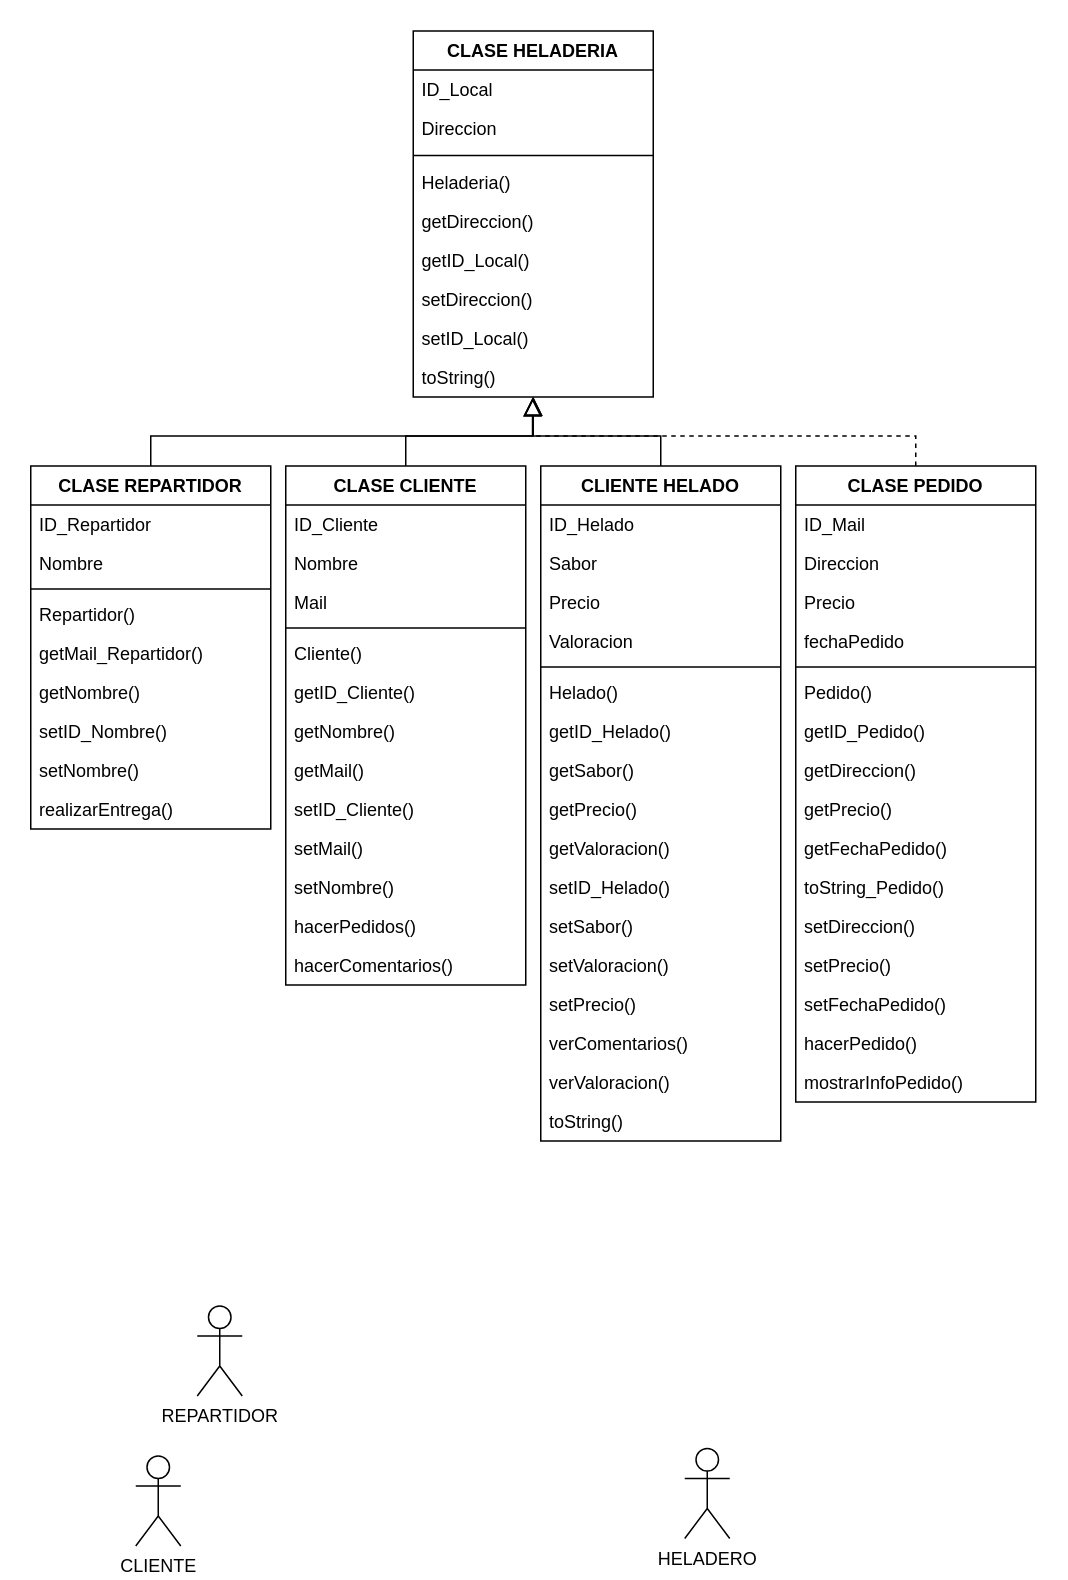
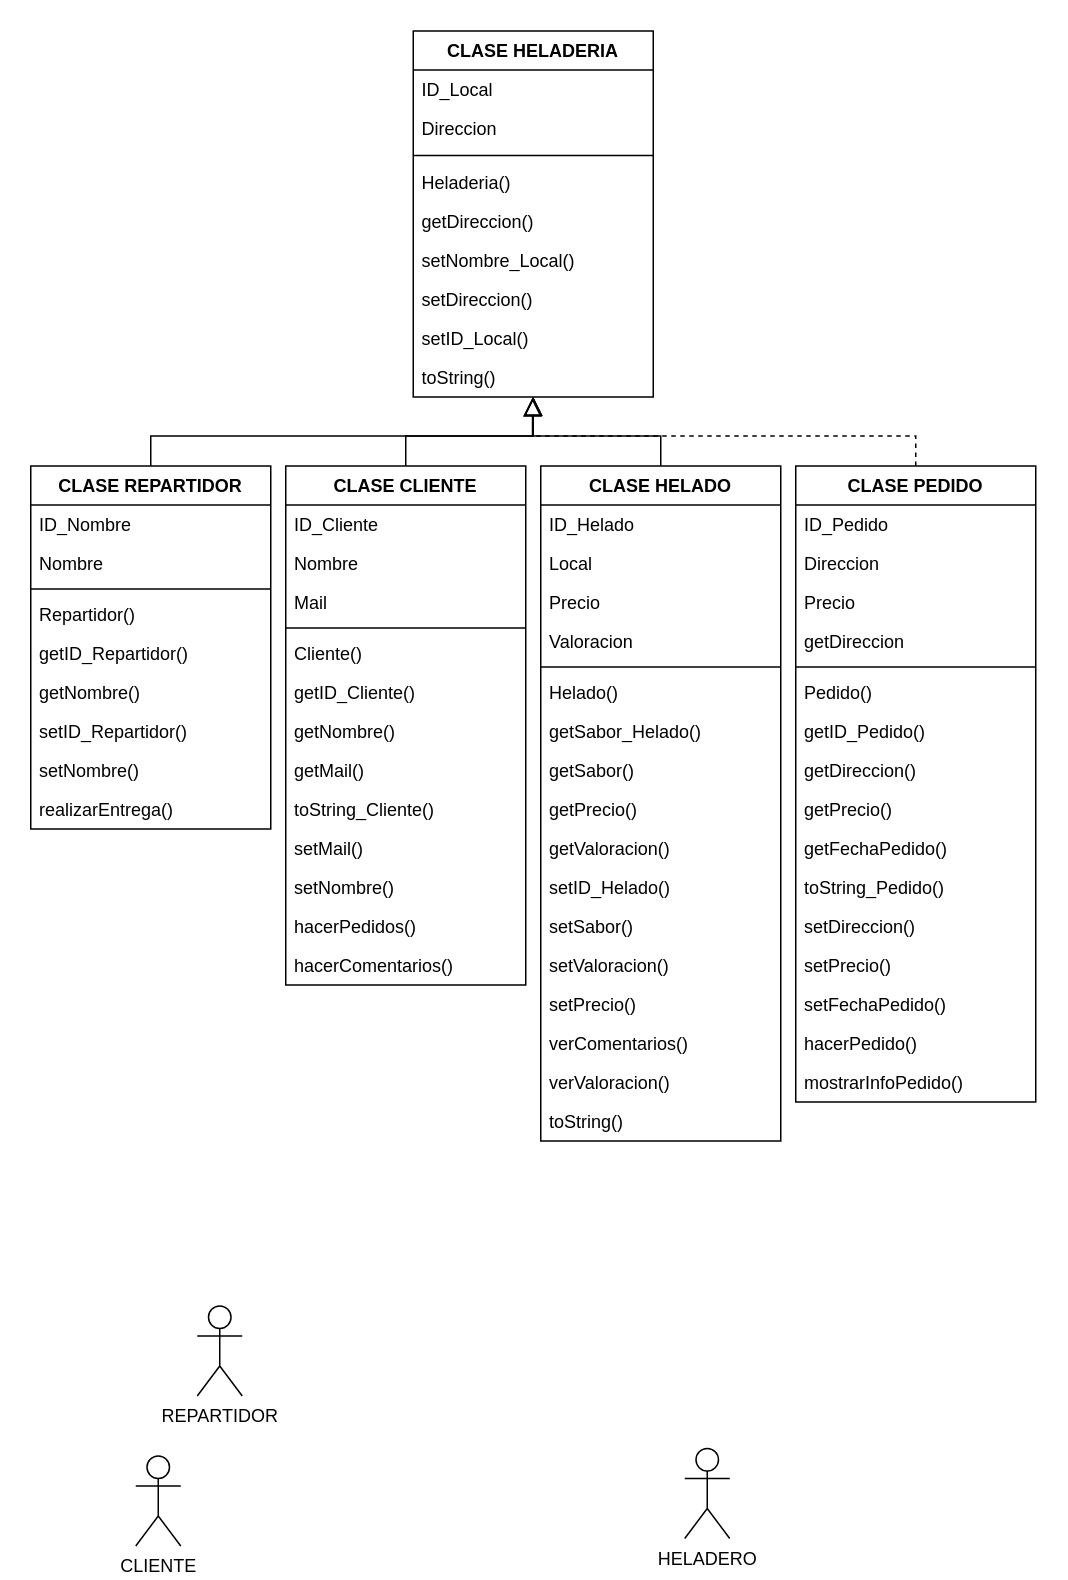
- <mxCell id="8" value="getID_Local()" style="text;strokeColor=none;fillColor=none;align=left;verticalAlign=top;spacingLeft=4;spacingRight=4;overflow=hidden;rotatable=0;points=[[0,0.5],[1,0.5]];portConstraint=eastwest;whiteSpace=wrap;html=1;" vertex="1" parent="2"><mxGeometry y="140" width="160" height="26" as="geometry" /></mxCell>
+ <mxCell id="8" value="setNombre_Local()" style="text;strokeColor=none;fillColor=none;align=left;verticalAlign=top;spacingLeft=4;spacingRight=4;overflow=hidden;rotatable=0;points=[[0,0.5],[1,0.5]];portConstraint=eastwest;whiteSpace=wrap;html=1;" vertex="1" parent="2"><mxGeometry y="140" width="160" height="26" as="geometry" /></mxCell>
- <mxCell id="26" value="CLIENTE HELADO" style="swimlane;fontStyle=1;align=center;verticalAlign=top;childLayout=stackLayout;horizontal=1;startSize=26;horizontalStack=0;resizeParent=1;resizeParentMax=0;resizeLast=0;collapsible=1;marginBottom=0;whiteSpace=wrap;html=1;" vertex="1" parent="1"><mxGeometry x="360" y="310" width="160" height="450" as="geometry" /></mxCell>
+ <mxCell id="26" value="CLASE HELADO" style="swimlane;fontStyle=1;align=center;verticalAlign=top;childLayout=stackLayout;horizontal=1;startSize=26;horizontalStack=0;resizeParent=1;resizeParentMax=0;resizeLast=0;collapsible=1;marginBottom=0;whiteSpace=wrap;html=1;" vertex="1" parent="1"><mxGeometry x="360" y="310" width="160" height="450" as="geometry" /></mxCell>
- <mxCell id="62" value="ID_Repartidor" style="text;strokeColor=none;fillColor=none;align=left;verticalAlign=top;spacingLeft=4;spacingRight=4;overflow=hidden;rotatable=0;points=[[0,0.5],[1,0.5]];portConstraint=eastwest;whiteSpace=wrap;html=1;" vertex="1" parent="61"><mxGeometry y="26" width="160" height="26" as="geometry" /></mxCell>
+ <mxCell id="62" value="ID_Nombre" style="text;strokeColor=none;fillColor=none;align=left;verticalAlign=top;spacingLeft=4;spacingRight=4;overflow=hidden;rotatable=0;points=[[0,0.5],[1,0.5]];portConstraint=eastwest;whiteSpace=wrap;html=1;" vertex="1" parent="61"><mxGeometry y="26" width="160" height="26" as="geometry" /></mxCell>
- <mxCell id="45" value="ID_Mail" style="text;strokeColor=none;fillColor=none;align=left;verticalAlign=top;spacingLeft=4;spacingRight=4;overflow=hidden;rotatable=0;points=[[0,0.5],[1,0.5]];portConstraint=eastwest;whiteSpace=wrap;html=1;" vertex="1" parent="44"><mxGeometry y="26" width="160" height="26" as="geometry" /></mxCell>
+ <mxCell id="45" value="ID_Pedido" style="text;strokeColor=none;fillColor=none;align=left;verticalAlign=top;spacingLeft=4;spacingRight=4;overflow=hidden;rotatable=0;points=[[0,0.5],[1,0.5]];portConstraint=eastwest;whiteSpace=wrap;html=1;" vertex="1" parent="44"><mxGeometry y="26" width="160" height="26" as="geometry" /></mxCell>
- <mxCell id="28" value="Sabor" style="text;strokeColor=none;fillColor=none;align=left;verticalAlign=top;spacingLeft=4;spacingRight=4;overflow=hidden;rotatable=0;points=[[0,0.5],[1,0.5]];portConstraint=eastwest;whiteSpace=wrap;html=1;" vertex="1" parent="26"><mxGeometry y="52" width="160" height="26" as="geometry" /></mxCell>
+ <mxCell id="28" value="Local" style="text;strokeColor=none;fillColor=none;align=left;verticalAlign=top;spacingLeft=4;spacingRight=4;overflow=hidden;rotatable=0;points=[[0,0.5],[1,0.5]];portConstraint=eastwest;whiteSpace=wrap;html=1;" vertex="1" parent="26"><mxGeometry y="52" width="160" height="26" as="geometry" /></mxCell>
- <mxCell id="48" value="fechaPedido" style="text;strokeColor=none;fillColor=none;align=left;verticalAlign=top;spacingLeft=4;spacingRight=4;overflow=hidden;rotatable=0;points=[[0,0.5],[1,0.5]];portConstraint=eastwest;whiteSpace=wrap;html=1;" vertex="1" parent="44"><mxGeometry y="104" width="160" height="26" as="geometry" /></mxCell>
+ <mxCell id="48" value="getDireccion" style="text;strokeColor=none;fillColor=none;align=left;verticalAlign=top;spacingLeft=4;spacingRight=4;overflow=hidden;rotatable=0;points=[[0,0.5],[1,0.5]];portConstraint=eastwest;whiteSpace=wrap;html=1;" vertex="1" parent="44"><mxGeometry y="104" width="160" height="26" as="geometry" /></mxCell>
- <mxCell id="66" value="getMail_Repartidor()" style="text;strokeColor=none;fillColor=none;align=left;verticalAlign=top;spacingLeft=4;spacingRight=4;overflow=hidden;rotatable=0;points=[[0,0.5],[1,0.5]];portConstraint=eastwest;whiteSpace=wrap;html=1;" vertex="1" parent="61"><mxGeometry y="112" width="160" height="26" as="geometry" /></mxCell>
+ <mxCell id="66" value="getID_Repartidor()" style="text;strokeColor=none;fillColor=none;align=left;verticalAlign=top;spacingLeft=4;spacingRight=4;overflow=hidden;rotatable=0;points=[[0,0.5],[1,0.5]];portConstraint=eastwest;whiteSpace=wrap;html=1;" vertex="1" parent="61"><mxGeometry y="112" width="160" height="26" as="geometry" /></mxCell>
- <mxCell id="68" value="setID_Nombre()" style="text;strokeColor=none;fillColor=none;align=left;verticalAlign=top;spacingLeft=4;spacingRight=4;overflow=hidden;rotatable=0;points=[[0,0.5],[1,0.5]];portConstraint=eastwest;whiteSpace=wrap;html=1;" vertex="1" parent="61"><mxGeometry y="164" width="160" height="26" as="geometry" /></mxCell>
+ <mxCell id="68" value="setID_Repartidor()" style="text;strokeColor=none;fillColor=none;align=left;verticalAlign=top;spacingLeft=4;spacingRight=4;overflow=hidden;rotatable=0;points=[[0,0.5],[1,0.5]];portConstraint=eastwest;whiteSpace=wrap;html=1;" vertex="1" parent="61"><mxGeometry y="164" width="160" height="26" as="geometry" /></mxCell>
- <mxCell id="33" value="getID_Helado()" style="text;strokeColor=none;fillColor=none;align=left;verticalAlign=top;spacingLeft=4;spacingRight=4;overflow=hidden;rotatable=0;points=[[0,0.5],[1,0.5]];portConstraint=eastwest;whiteSpace=wrap;html=1;" vertex="1" parent="26"><mxGeometry y="164" width="160" height="26" as="geometry" /></mxCell>
+ <mxCell id="33" value="getSabor_Helado()" style="text;strokeColor=none;fillColor=none;align=left;verticalAlign=top;spacingLeft=4;spacingRight=4;overflow=hidden;rotatable=0;points=[[0,0.5],[1,0.5]];portConstraint=eastwest;whiteSpace=wrap;html=1;" vertex="1" parent="26"><mxGeometry y="164" width="160" height="26" as="geometry" /></mxCell>
- <mxCell id="21" value="setID_Cliente()" style="text;strokeColor=none;fillColor=none;align=left;verticalAlign=top;spacingLeft=4;spacingRight=4;overflow=hidden;rotatable=0;points=[[0,0.5],[1,0.5]];portConstraint=eastwest;whiteSpace=wrap;html=1;" vertex="1" parent="12"><mxGeometry y="216" width="160" height="26" as="geometry" /></mxCell>
+ <mxCell id="21" value="toString_Cliente()" style="text;strokeColor=none;fillColor=none;align=left;verticalAlign=top;spacingLeft=4;spacingRight=4;overflow=hidden;rotatable=0;points=[[0,0.5],[1,0.5]];portConstraint=eastwest;whiteSpace=wrap;html=1;" vertex="1" parent="12"><mxGeometry y="216" width="160" height="26" as="geometry" /></mxCell>
